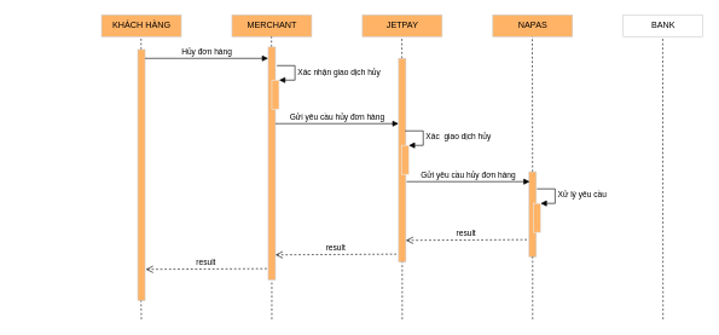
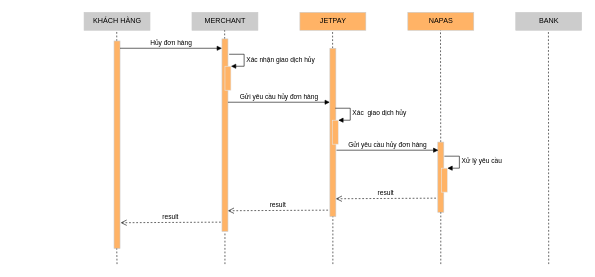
- <mxCell id="18" value="KHÁCH HÀNG" style="html=1;strokeColor=#CCCCCC;fillColor=#ffb366;" vertex="1" parent="1"><mxGeometry x="139" y="20" width="110" height="30" as="geometry" /></mxCell>
+ <mxCell id="18" value="KHÁCH HÀNG" style="html=1;strokeColor=#CCCCCC;fillColor=#CCCCCC;" vertex="1" parent="1"><mxGeometry x="139" y="20" width="110" height="30" as="geometry" /></mxCell>
- <mxCell id="2" value="MERCHANT" style="html=1;strokeColor=#CCCCCC;fillColor=#ffb366;" parent="1" vertex="1"><mxGeometry x="319" y="20" width="110" height="30" as="geometry" /></mxCell>
+ <mxCell id="2" value="MERCHANT" style="html=1;strokeColor=#CCCCCC;fillColor=#CCCCCC;" parent="1" vertex="1"><mxGeometry x="319" y="20" width="110" height="30" as="geometry" /></mxCell>
- <mxCell id="5" value="BANK" style="html=1;strokeColor=#CCCCCC;fillColor=#ffffff;" parent="1" vertex="1"><mxGeometry x="859" y="20" width="110" height="30" as="geometry" /></mxCell>
+ <mxCell id="5" value="BANK" style="html=1;strokeColor=#CCCCCC;fillColor=#CCCCCC;" parent="1" vertex="1"><mxGeometry x="859" y="20" width="110" height="30" as="geometry" /></mxCell>
